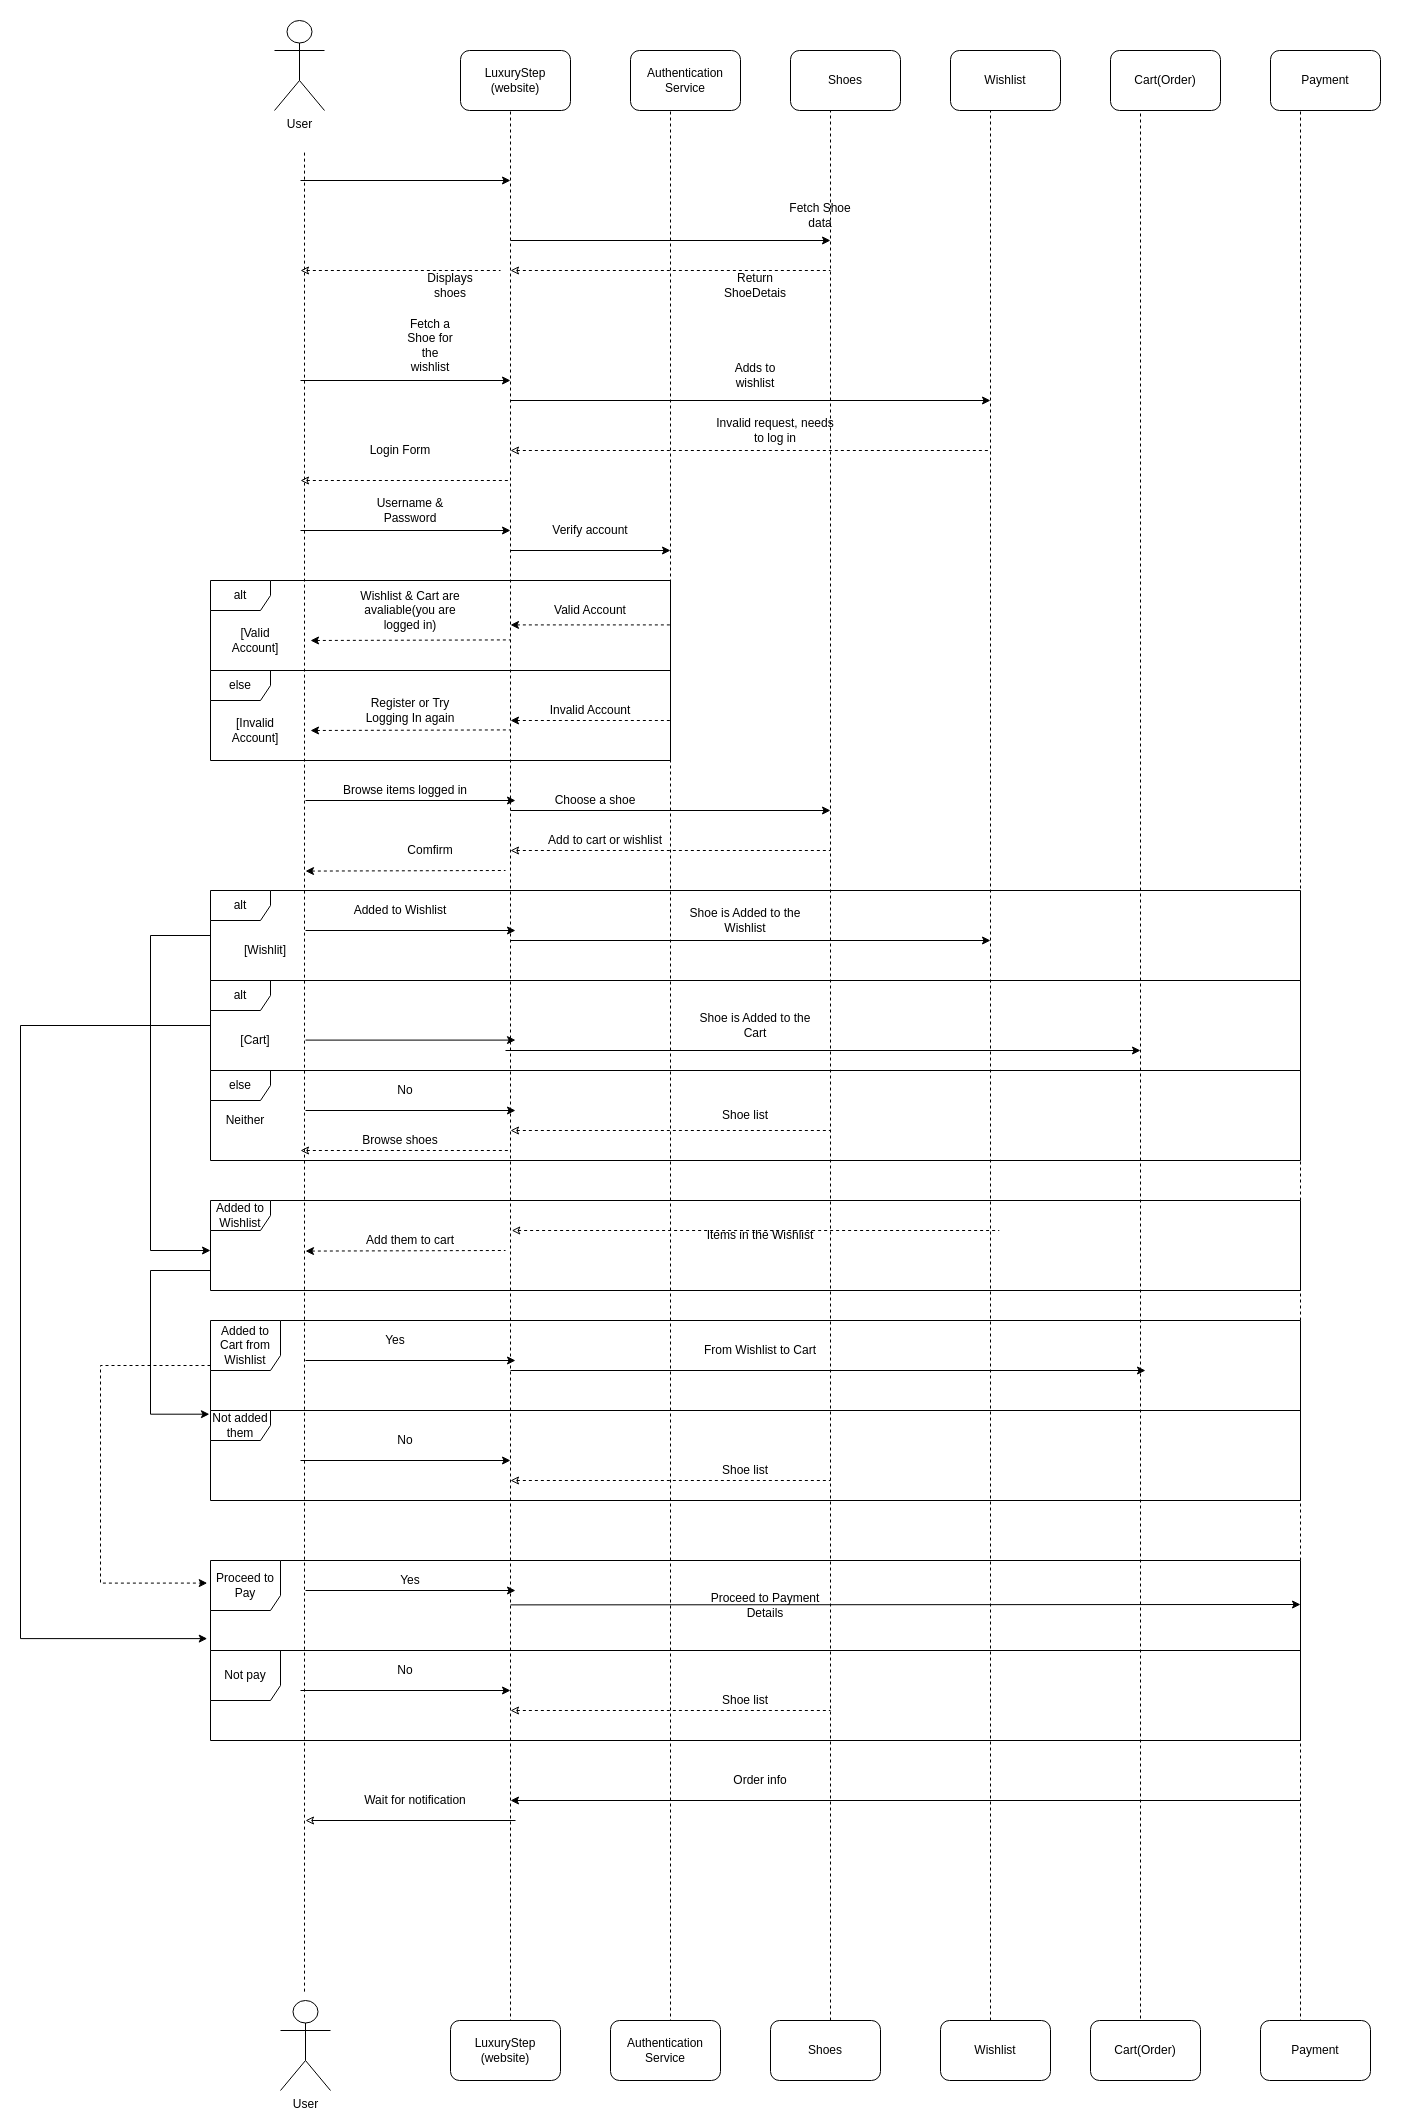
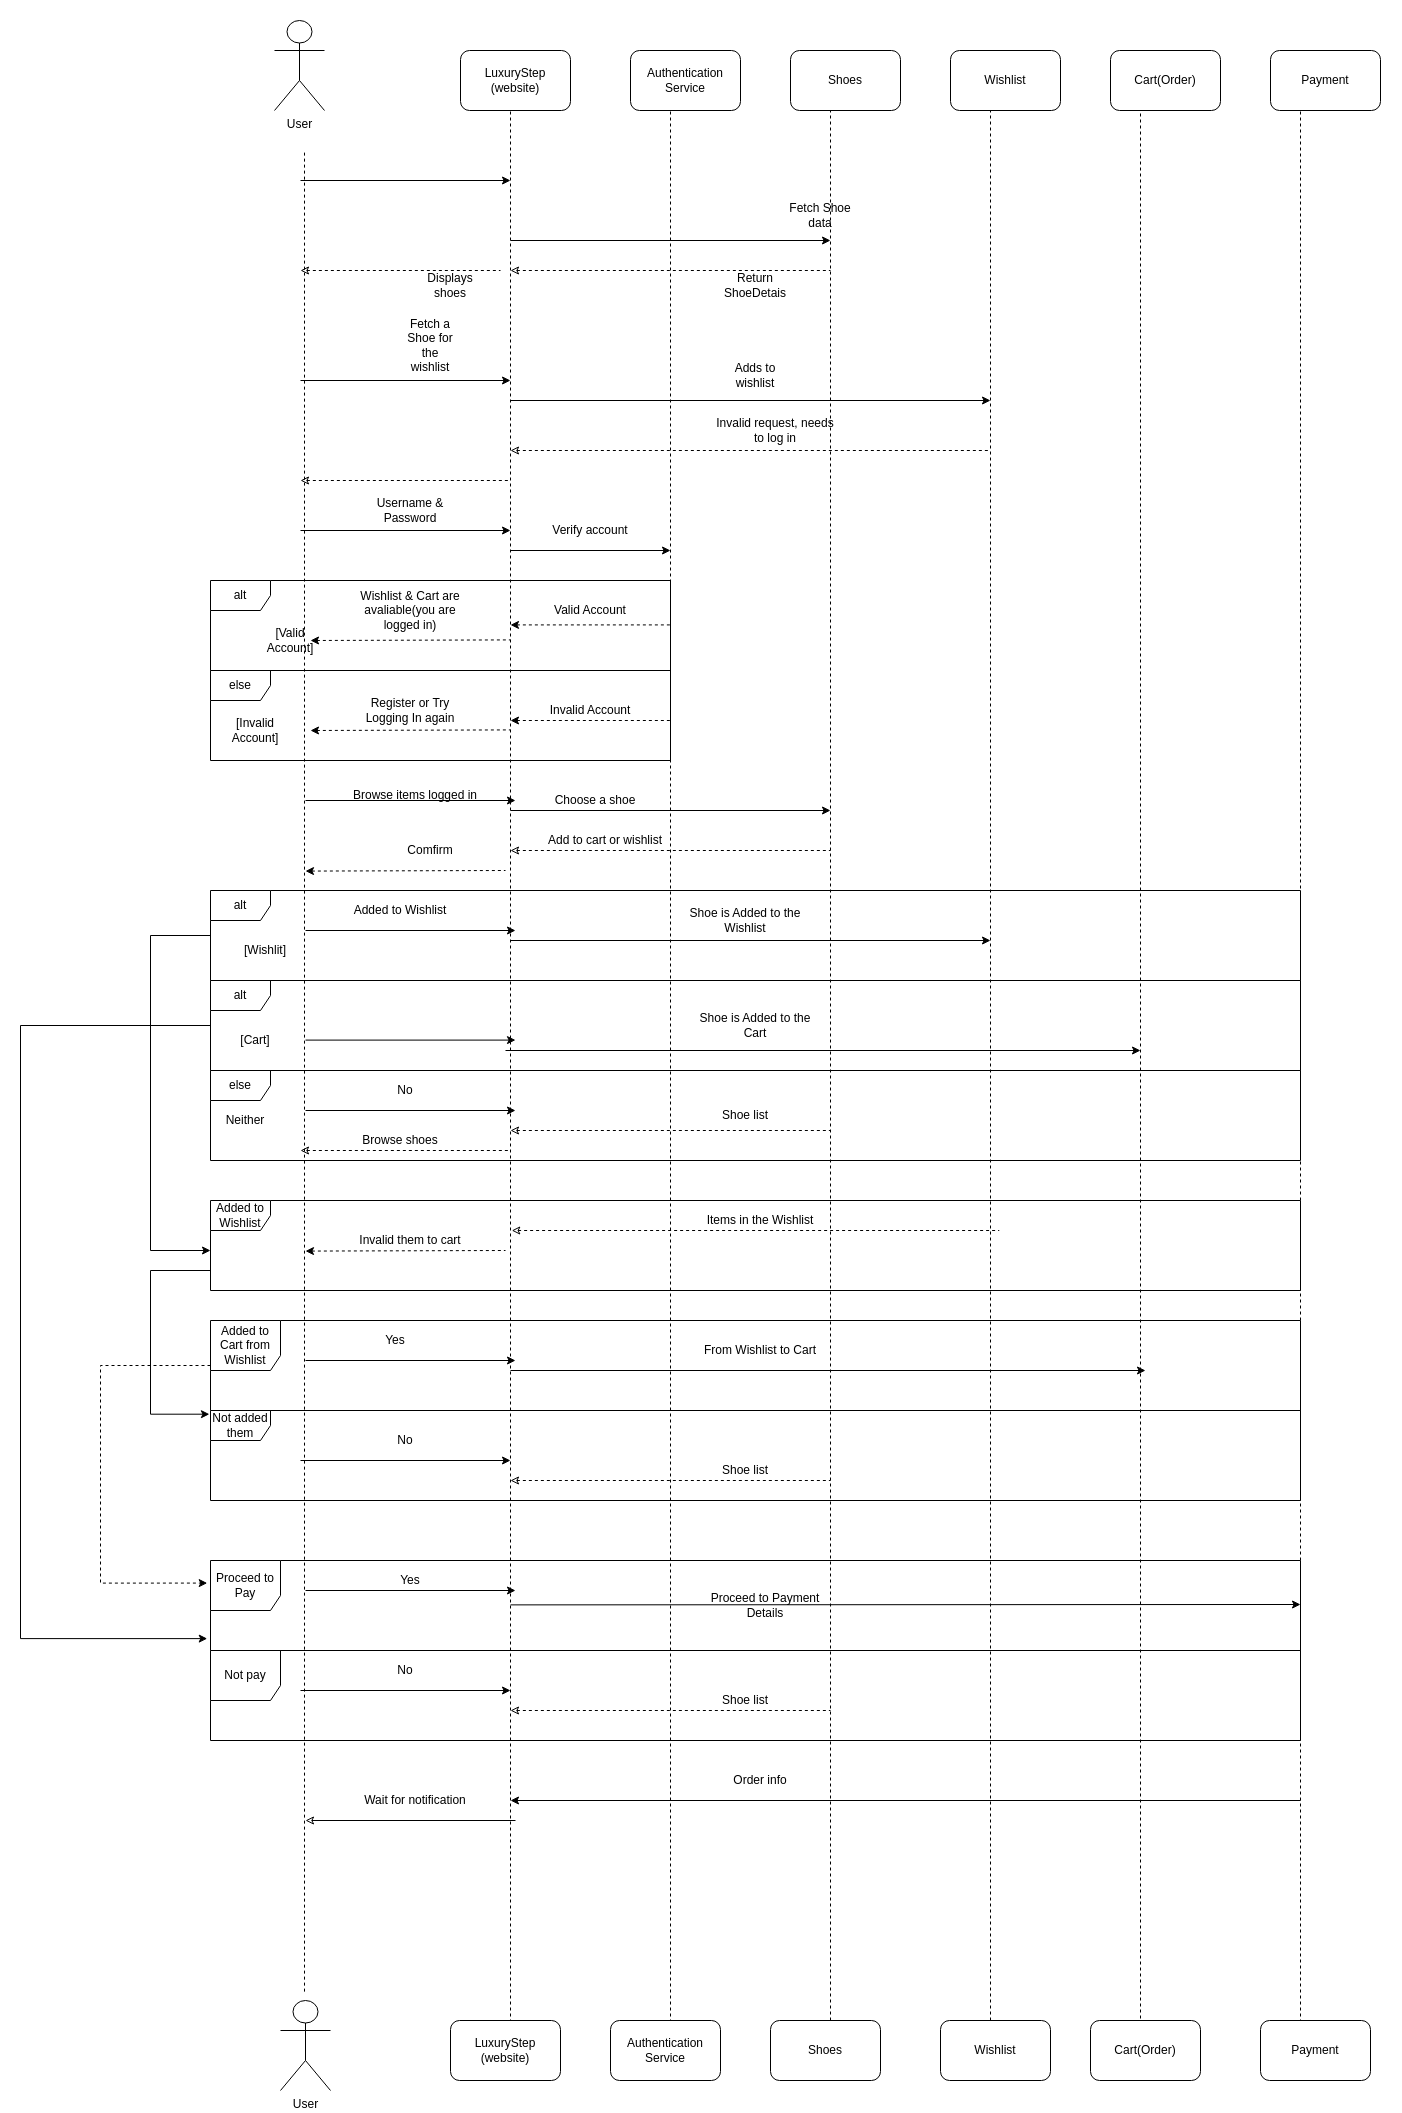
- <mxCell id="32" value="Login Form" style="text;html=1;align=center;verticalAlign=middle;whiteSpace=wrap;rounded=0;" vertex="1" parent="1"><mxGeometry x="340" y="430" width="120" height="40" as="geometry" /></mxCell>
- <mxCell id="41" value="[Valid Account]" style="text;html=1;align=center;verticalAlign=middle;whiteSpace=wrap;rounded=0;" vertex="1" parent="1"><mxGeometry x="220" y="620" width="70" height="40" as="geometry" /></mxCell>
+ <mxCell id="41" value="[Valid Account]" style="text;html=1;align=center;verticalAlign=middle;whiteSpace=wrap;rounded=0;" vertex="1" parent="1"><mxGeometry x="255" y="620" width="70" height="40" as="geometry" /></mxCell>
- <mxCell id="44" value="Browse items logged in" style="text;html=1;align=center;verticalAlign=middle;whiteSpace=wrap;rounded=0;" vertex="1" parent="1"><mxGeometry x="340" y="770" width="130" height="40" as="geometry" /></mxCell>
+ <mxCell id="44" value="Browse items logged in" style="text;html=1;align=center;verticalAlign=middle;whiteSpace=wrap;rounded=0;" vertex="1" parent="1"><mxGeometry x="350" y="775" width="130" height="40" as="geometry" /></mxCell>
- <mxCell id="77" value="Items in the Wishlist" style="text;html=1;align=center;verticalAlign=middle;whiteSpace=wrap;rounded=0;" vertex="1" parent="1"><mxGeometry x="695" y="1215" width="130" height="40" as="geometry" /></mxCell>
+ <mxCell id="77" value="Items in the Wishlist" style="text;html=1;align=center;verticalAlign=middle;whiteSpace=wrap;rounded=0;" vertex="1" parent="1"><mxGeometry x="695" y="1200" width="130" height="40" as="geometry" /></mxCell>
- <mxCell id="79" value="Add them to cart" style="text;html=1;align=center;verticalAlign=middle;whiteSpace=wrap;rounded=0;" vertex="1" parent="1"><mxGeometry x="345" y="1220" width="130" height="40" as="geometry" /></mxCell>
+ <mxCell id="79" value="Invalid them to cart" style="text;html=1;align=center;verticalAlign=middle;whiteSpace=wrap;rounded=0;" vertex="1" parent="1"><mxGeometry x="345" y="1220" width="130" height="40" as="geometry" /></mxCell>
